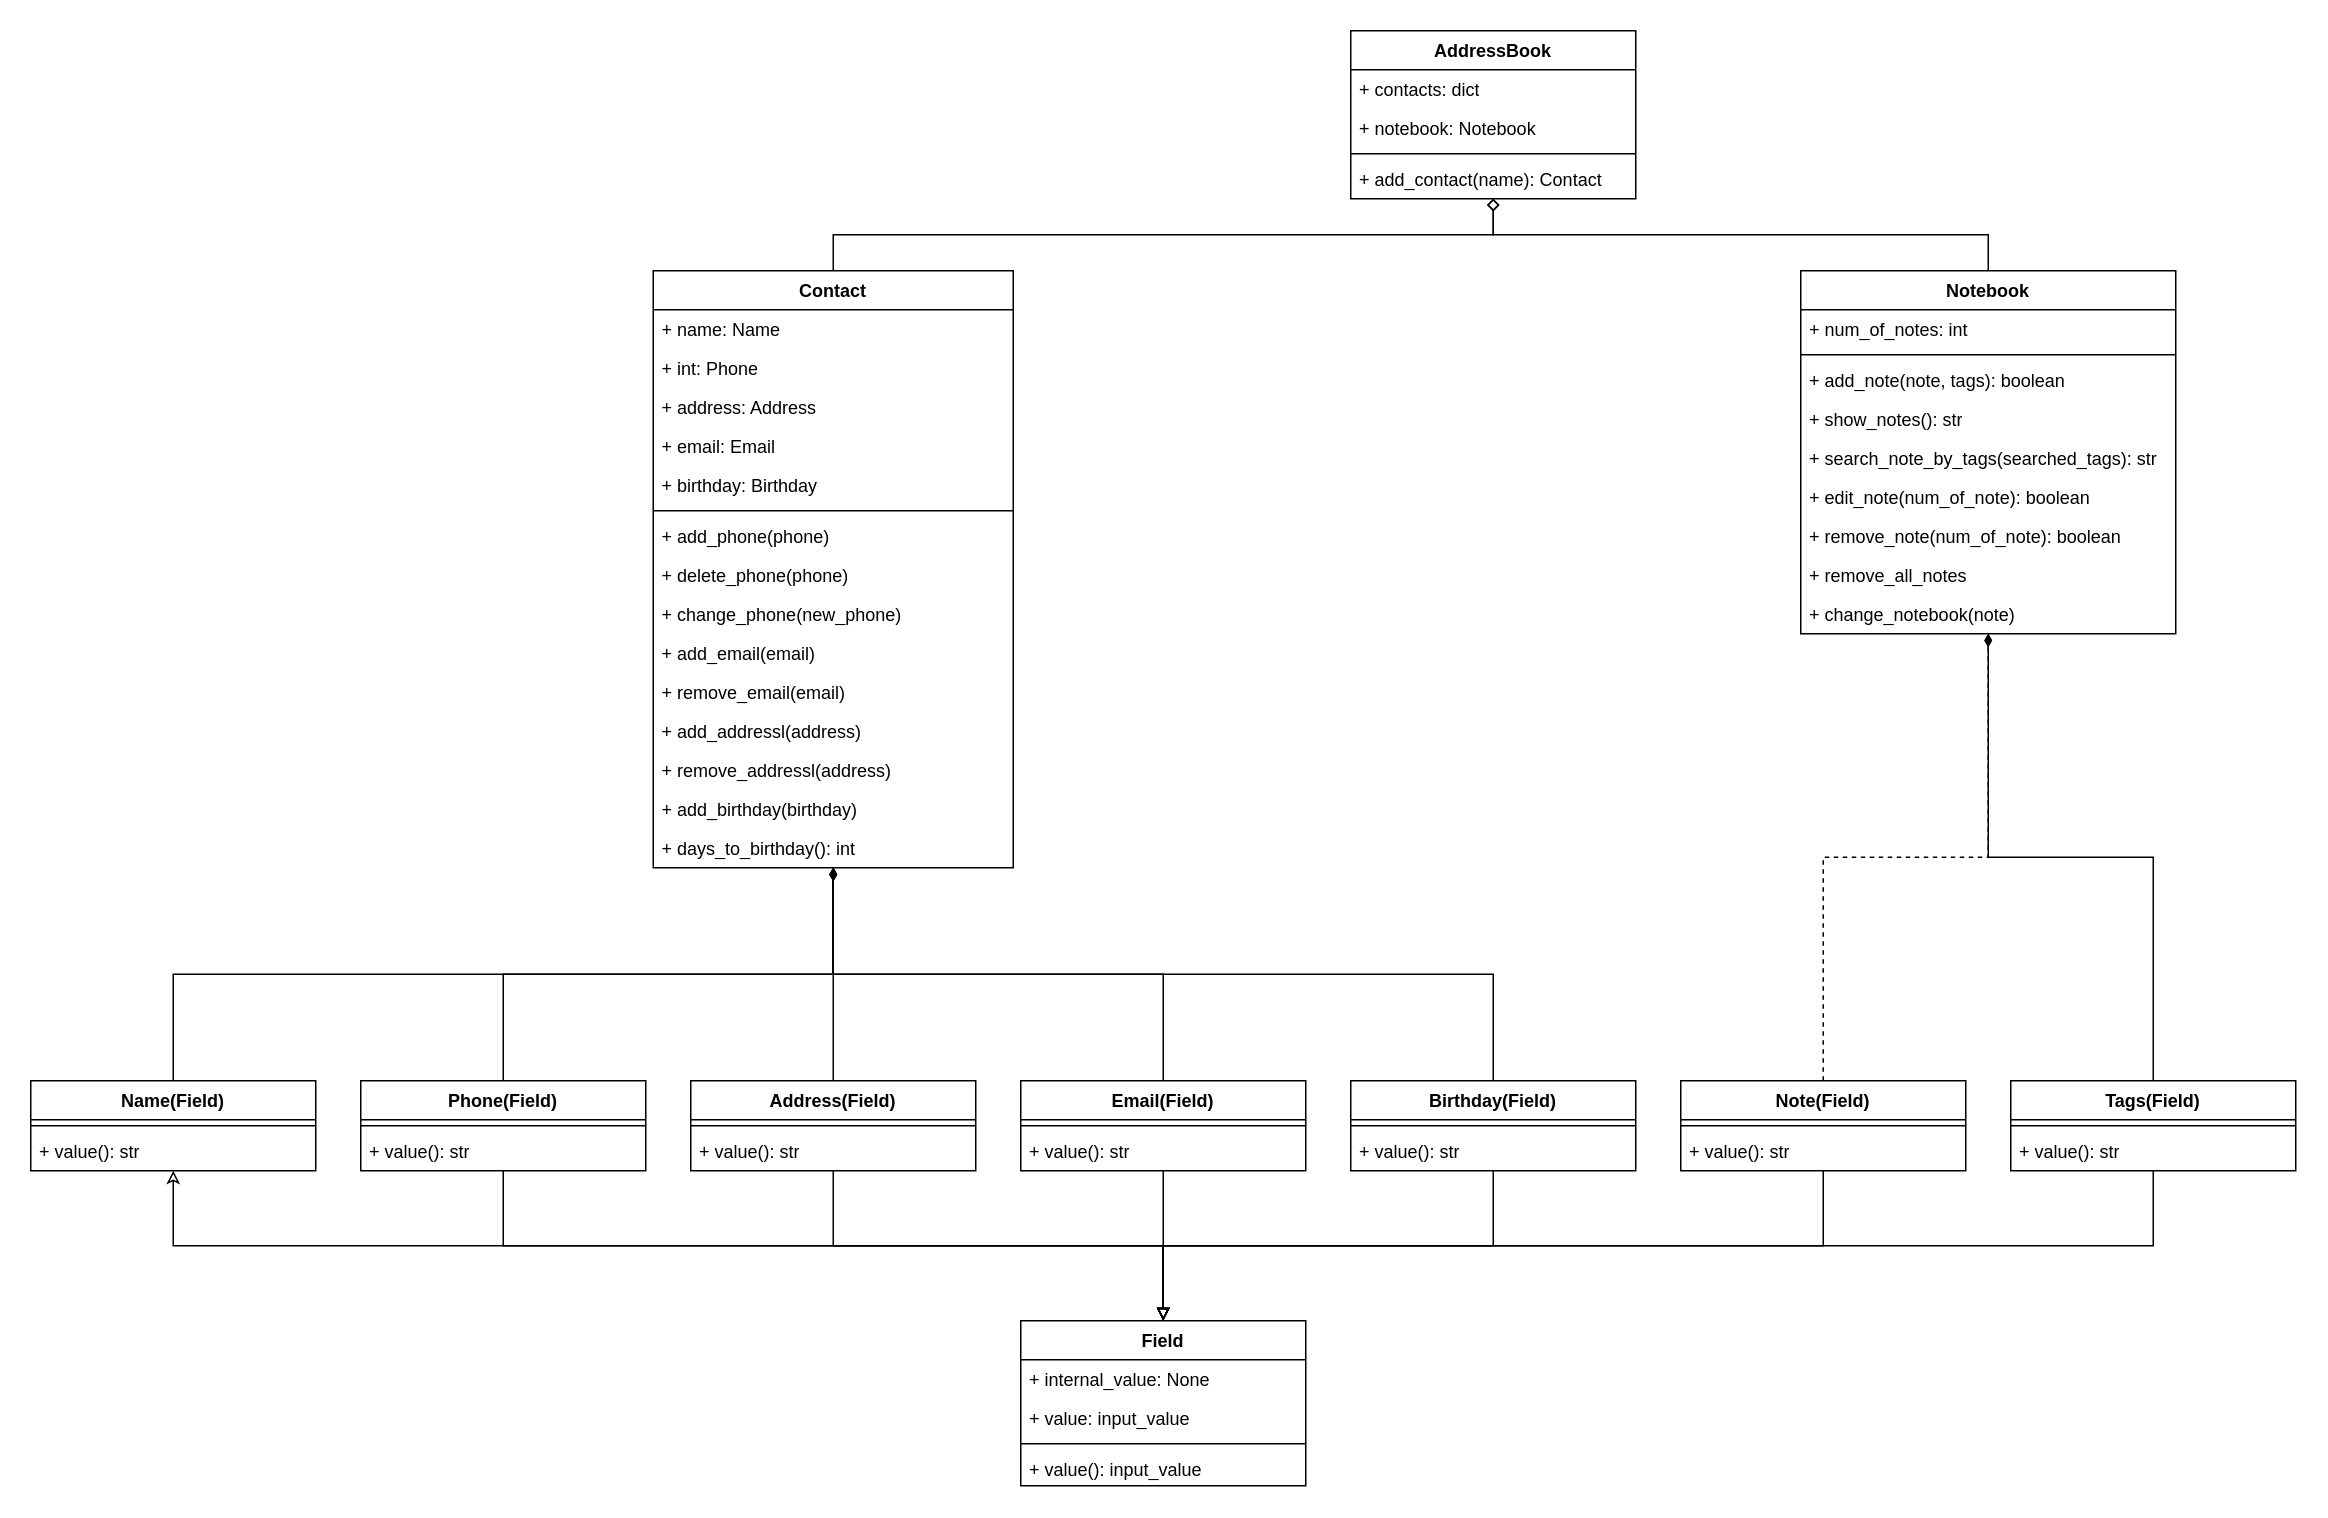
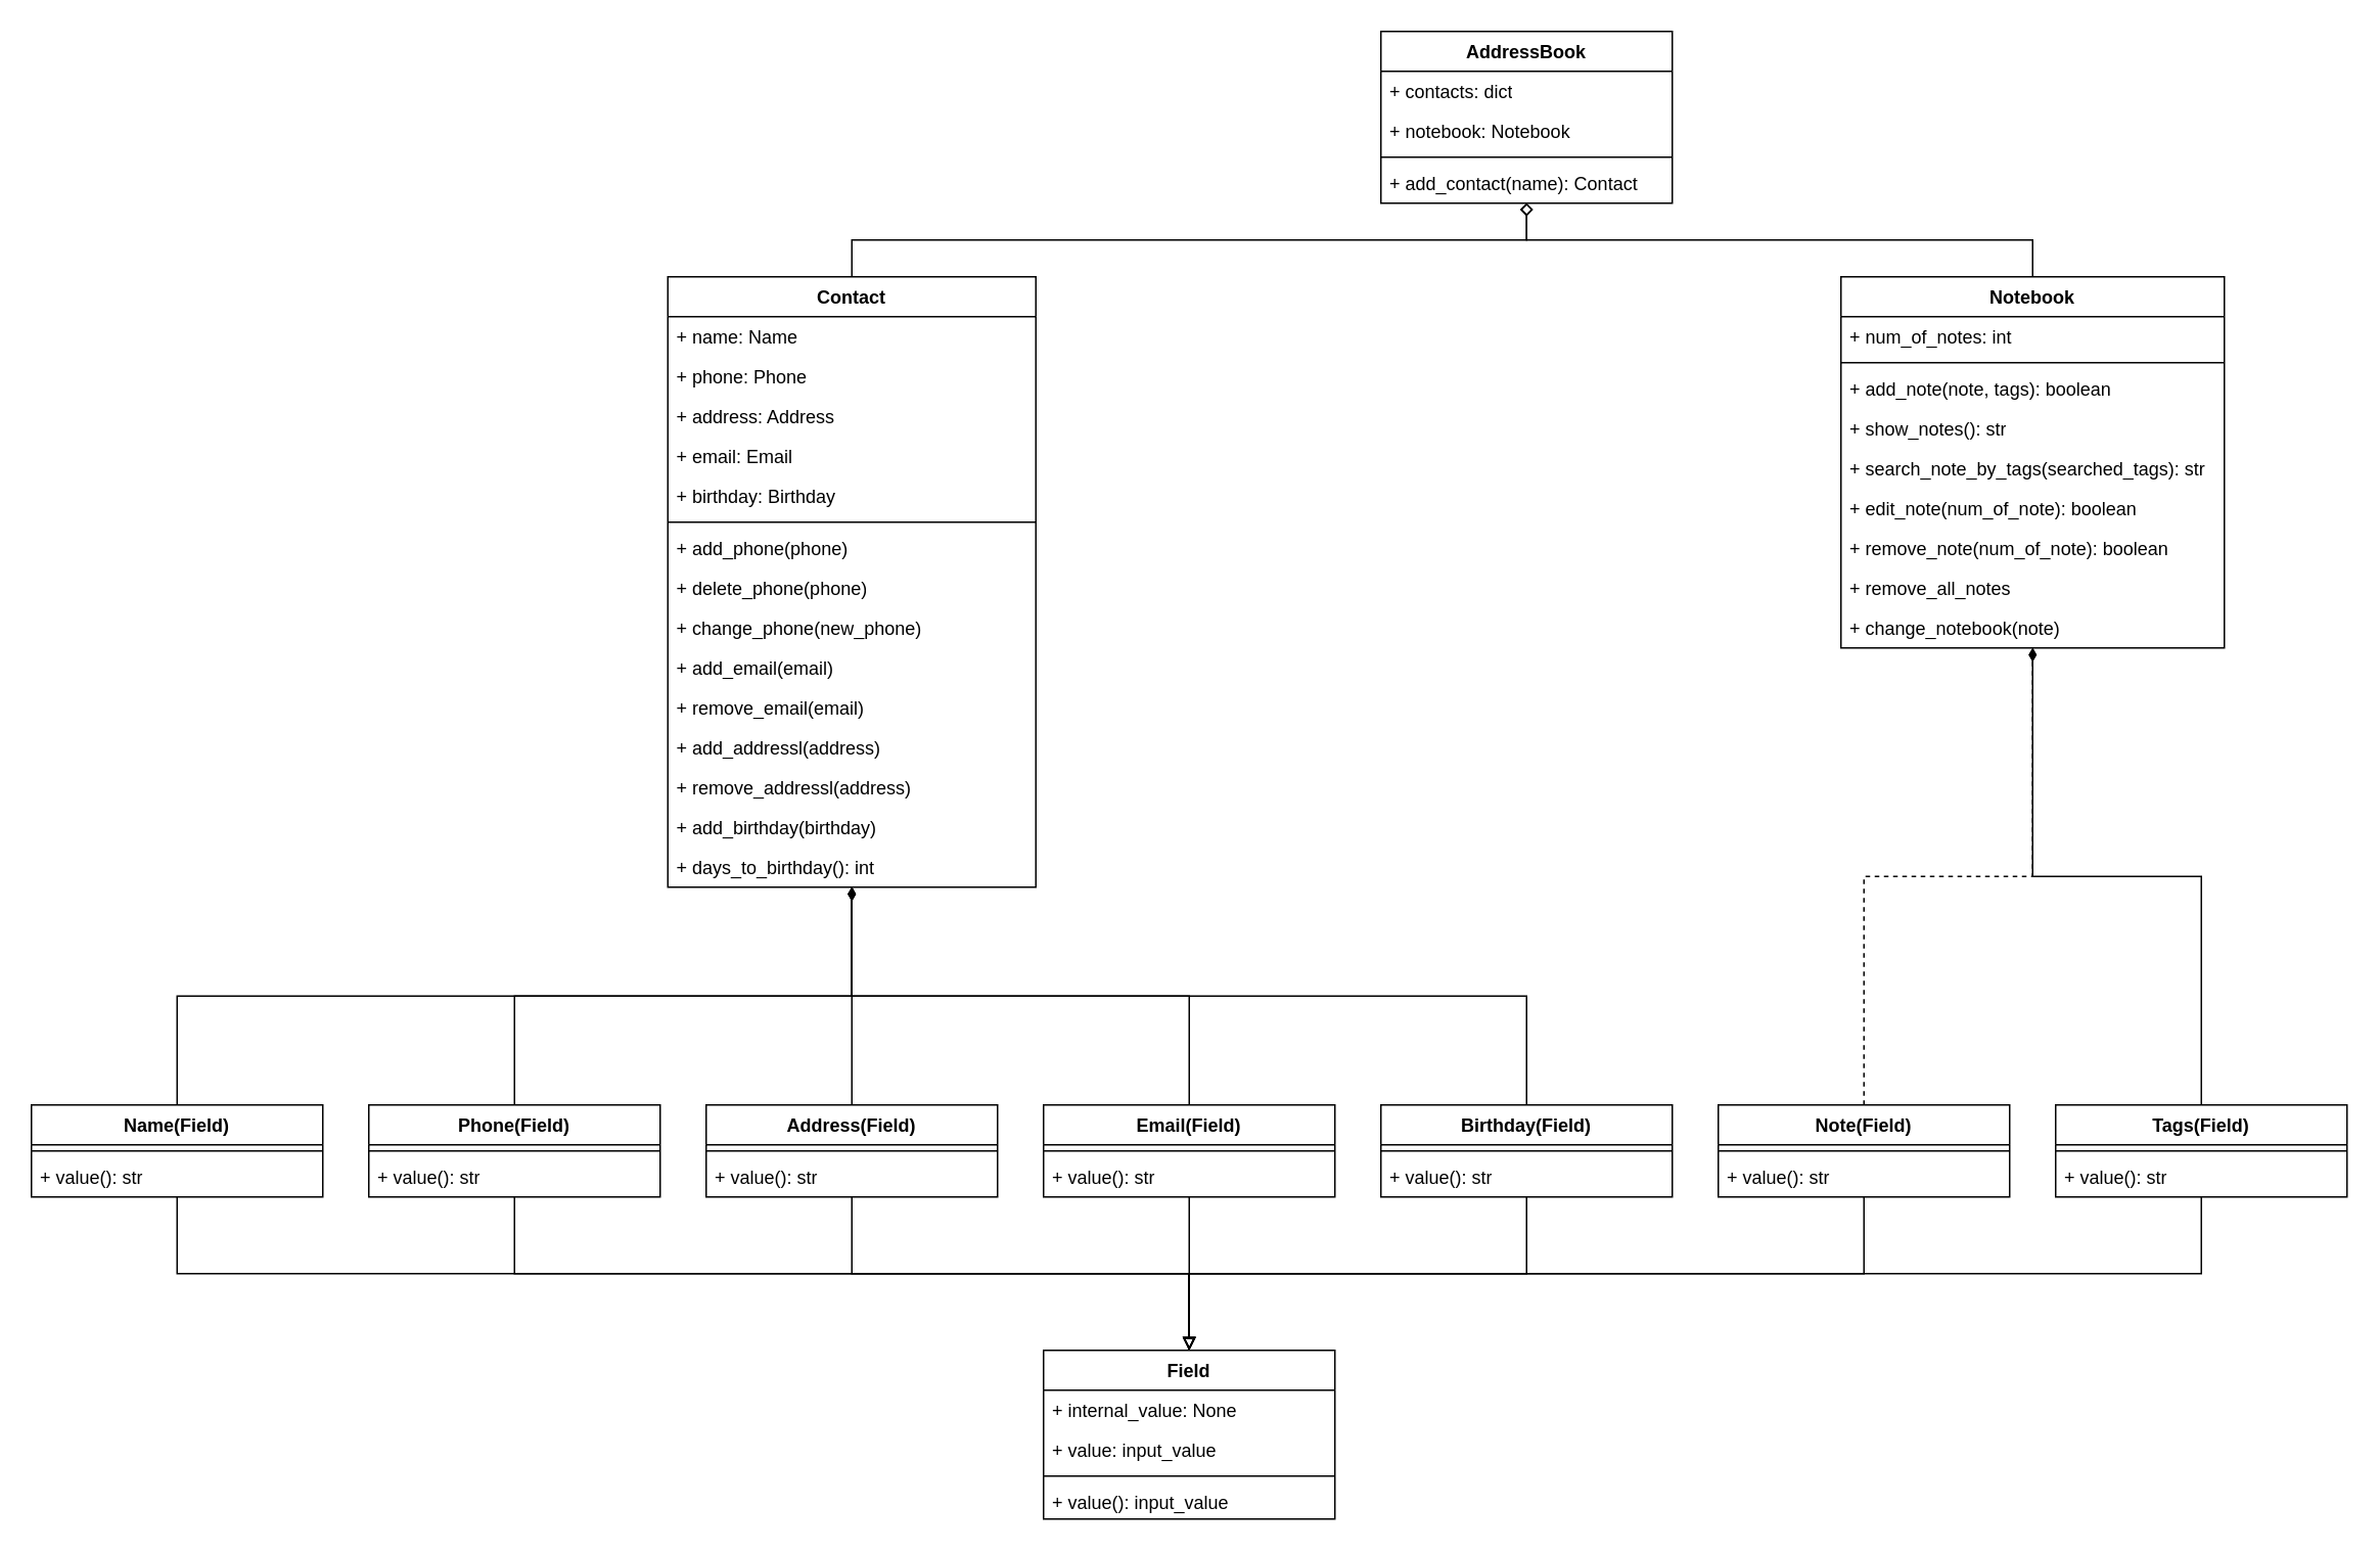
- <mxCell id="10" value="+ int: Phone" style="text;strokeColor=none;fillColor=none;align=left;verticalAlign=top;spacingLeft=4;spacingRight=4;overflow=hidden;rotatable=0;points=[[0,0.5],[1,0.5]];portConstraint=eastwest;whiteSpace=wrap;html=1;" parent="8" vertex="1"><mxGeometry y="52" width="240" height="26" as="geometry" /></mxCell>
+ <mxCell id="10" value="+ phone: Phone" style="text;strokeColor=none;fillColor=none;align=left;verticalAlign=top;spacingLeft=4;spacingRight=4;overflow=hidden;rotatable=0;points=[[0,0.5],[1,0.5]];portConstraint=eastwest;whiteSpace=wrap;html=1;" parent="8" vertex="1"><mxGeometry y="52" width="240" height="26" as="geometry" /></mxCell>
- <mxCell id="24" style="edgeStyle=orthogonalEdgeStyle;rounded=0;orthogonalLoop=1;jettySize=auto;html=1;exitX=0.5;exitY=0;exitDx=0;exitDy=0;endArrow=classic;endFill=0;startArrow=block;startFill=0;" edge="1" parent="1" source="31" target="37"><mxGeometry relative="1" as="geometry" /></mxCell>
+ <mxCell id="24" style="edgeStyle=orthogonalEdgeStyle;rounded=0;orthogonalLoop=1;jettySize=auto;html=1;exitX=0.5;exitY=0;exitDx=0;exitDy=0;endArrow=none;endFill=0;startArrow=block;startFill=0;" edge="1" parent="1" source="31" target="37"><mxGeometry relative="1" as="geometry" /></mxCell>
